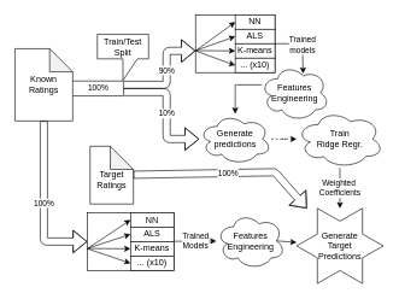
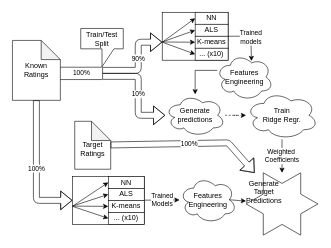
- <mxCell id="42" value="Generate&lt;br&gt;Target&lt;br&gt;Predictions" style="text;html=1;strokeColor=none;fillColor=none;align=center;verticalAlign=middle;whiteSpace=wrap;rounded=0;" vertex="1" parent="1"><mxGeometry x="450" y="330" width="40" height="20" as="geometry" /></mxCell>
+ <mxCell id="42" value="Generate&lt;br&gt;Target&lt;br&gt;Predictions" style="text;html=1;strokeColor=none;fillColor=none;align=center;verticalAlign=middle;whiteSpace=wrap;rounded=0;" vertex="1" parent="1"><mxGeometry x="420" y="310" width="40" height="20" as="geometry" /></mxCell>
